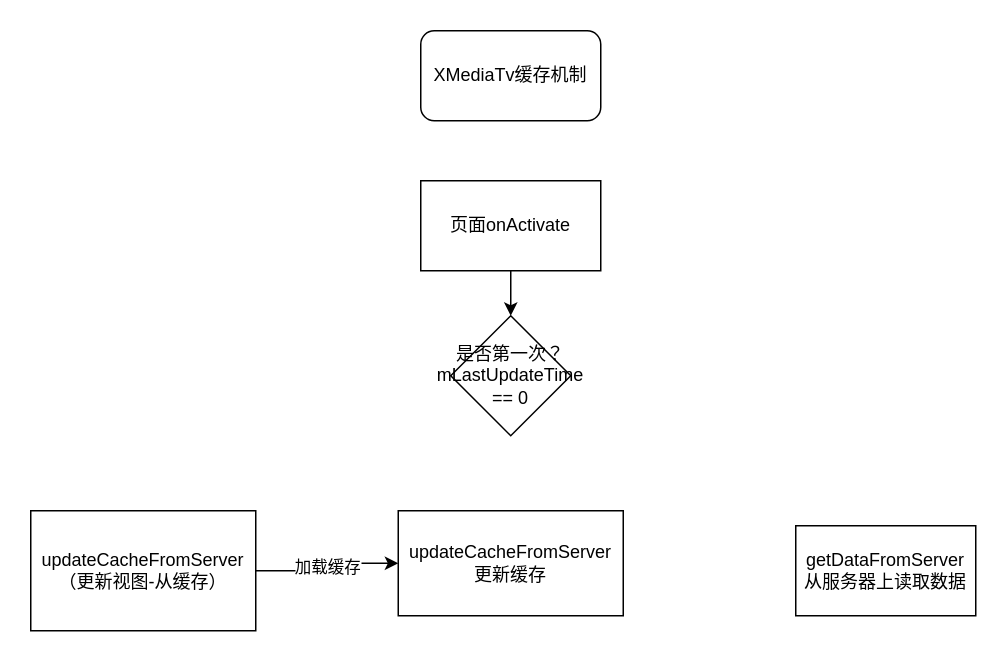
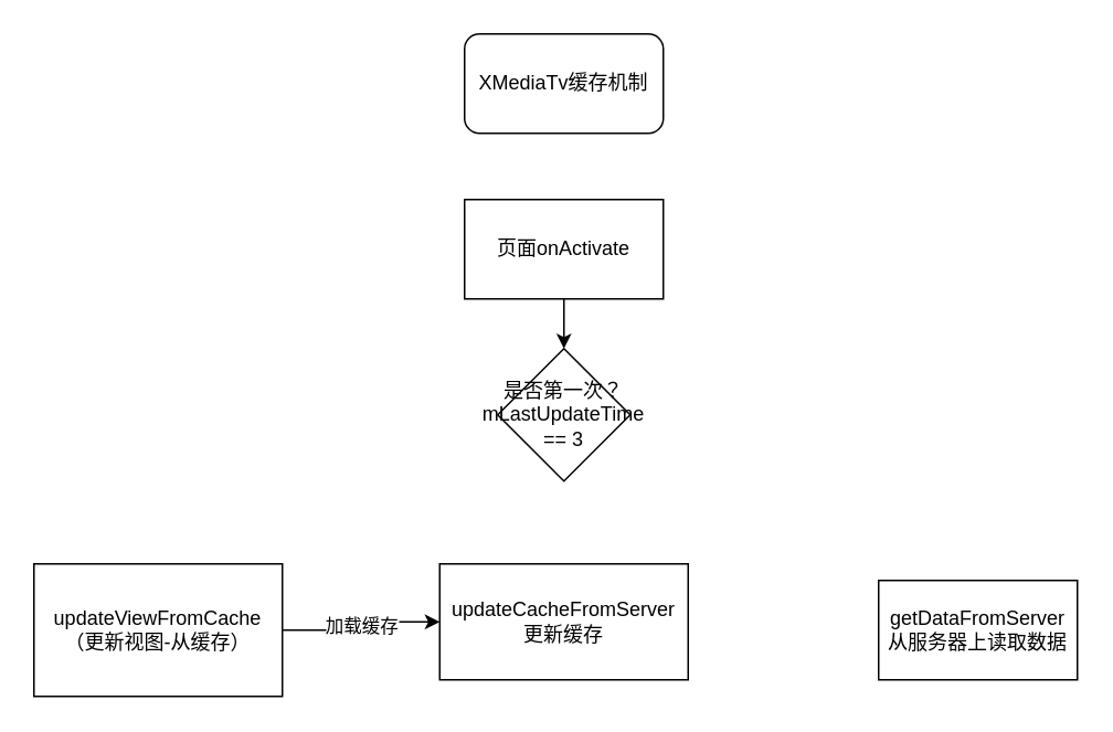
- <mxCell id="9" value="是否第一次？&lt;br&gt;mLastUpdateTime == 0" style="rhombus;whiteSpace=wrap;html=1;" vertex="1" parent="1"><mxGeometry x="300" y="210" width="80" height="80" as="geometry" /></mxCell>
+ <mxCell id="9" value="是否第一次？&lt;br&gt;mLastUpdateTime == 3" style="rhombus;whiteSpace=wrap;html=1;" vertex="1" parent="1"><mxGeometry x="300" y="210" width="80" height="80" as="geometry" /></mxCell>
- <mxCell id="6" value="updateCacheFromServer&lt;br&gt;（更新视图-从缓存）" style="rounded=0;whiteSpace=wrap;html=1;" vertex="1" parent="1"><mxGeometry x="20" y="340" width="150" height="80" as="geometry" /></mxCell>
+ <mxCell id="6" value="updateViewFromCache&lt;br&gt;（更新视图-从缓存）" style="rounded=0;whiteSpace=wrap;html=1;" vertex="1" parent="1"><mxGeometry x="20" y="340" width="150" height="80" as="geometry" /></mxCell>
